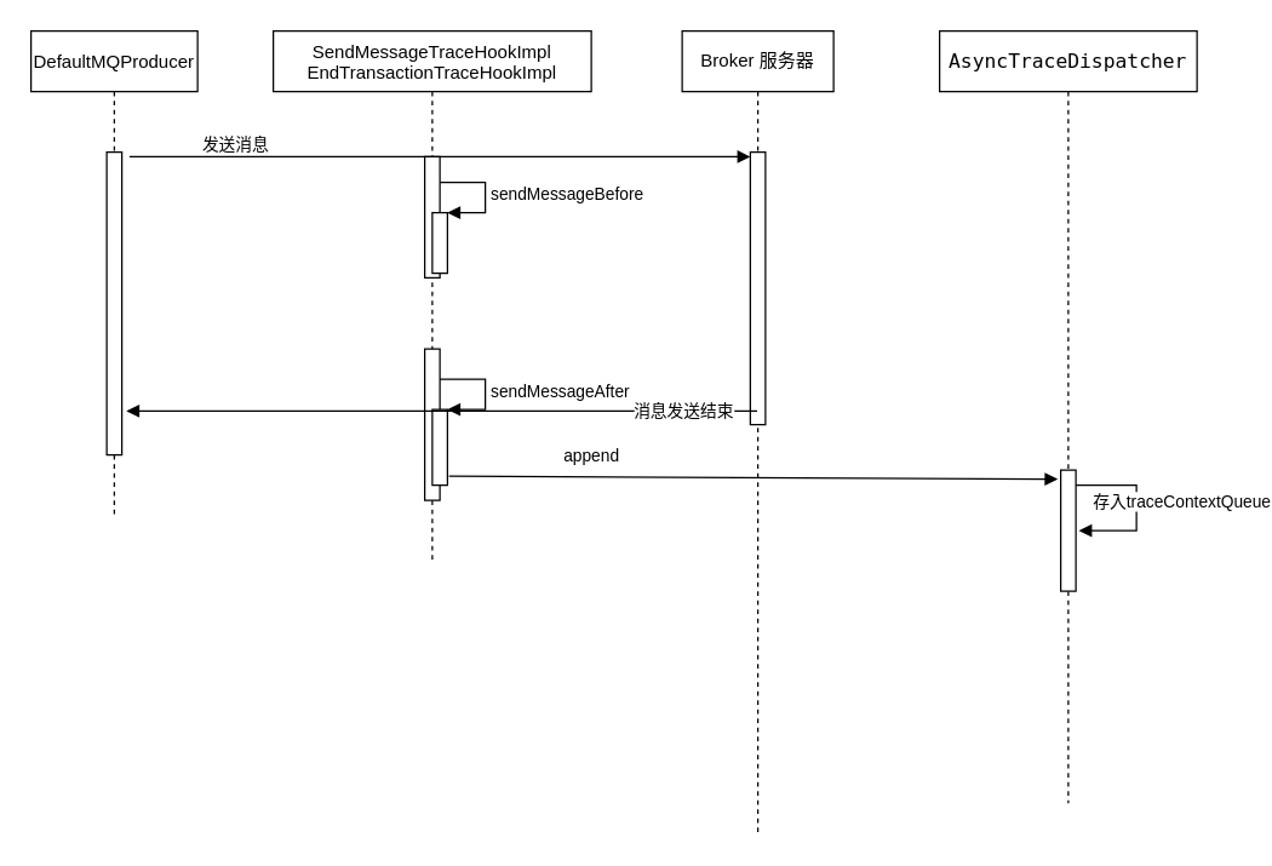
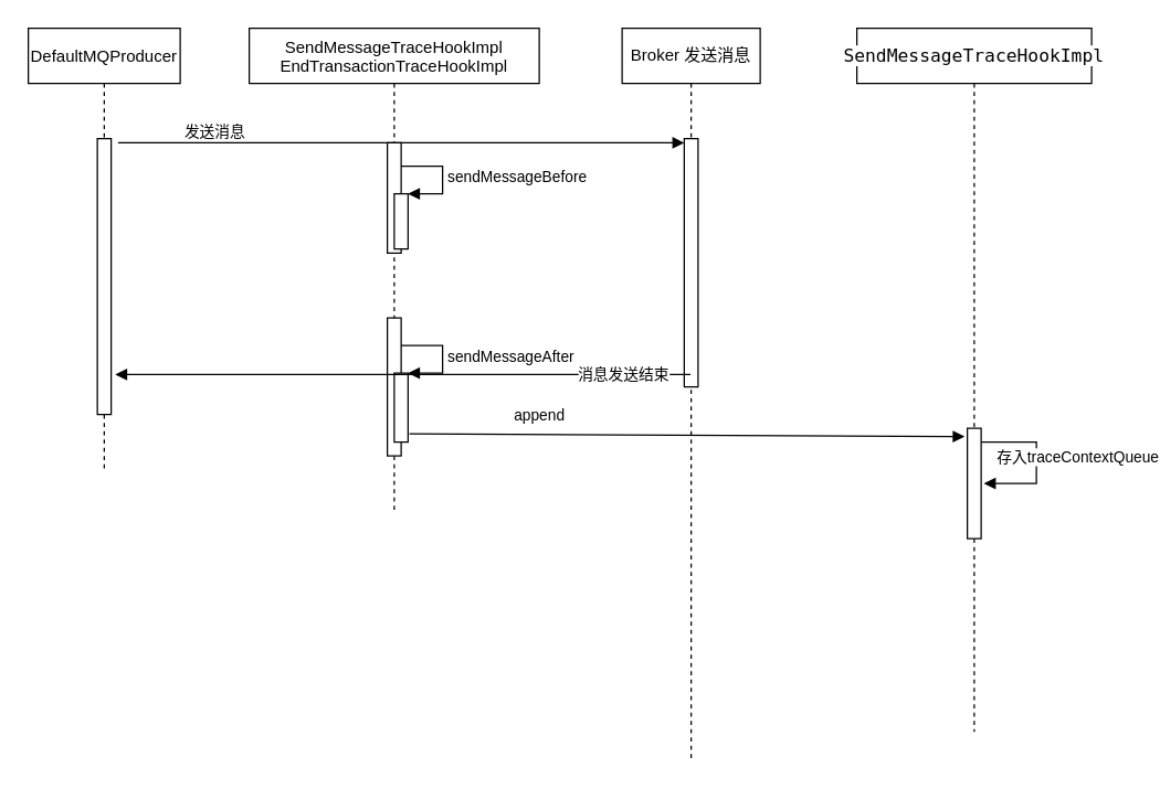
- <mxCell id="11" value="Broker 服务器" style="shape=umlLifeline;perimeter=lifelinePerimeter;whiteSpace=wrap;html=1;container=1;collapsible=0;recursiveResize=0;outlineConnect=0;" vertex="1" parent="1"><mxGeometry x="450" y="20" width="100" height="530" as="geometry" /></mxCell>
+ <mxCell id="11" value="Broker 发送消息" style="shape=umlLifeline;perimeter=lifelinePerimeter;whiteSpace=wrap;html=1;container=1;collapsible=0;recursiveResize=0;outlineConnect=0;" vertex="1" parent="1"><mxGeometry x="450" y="20" width="100" height="530" as="geometry" /></mxCell>
- <mxCell id="15" value="&lt;pre style=&quot;background-color:#ffffff;color:#080808;font-family:'JetBrains Mono',monospace;font-size:9.8pt;&quot;&gt;&lt;span style=&quot;color:#000000;&quot;&gt;AsyncTraceDispatcher&lt;/span&gt;&lt;/pre&gt;" style="shape=umlLifeline;perimeter=lifelinePerimeter;whiteSpace=wrap;html=1;container=1;collapsible=0;recursiveResize=0;outlineConnect=0;" vertex="1" parent="1"><mxGeometry x="620" y="20" width="170" height="510" as="geometry" /></mxCell>
+ <mxCell id="15" value="&lt;pre style=&quot;background-color:#ffffff;color:#080808;font-family:'JetBrains Mono',monospace;font-size:9.8pt;&quot;&gt;&lt;span style=&quot;color:#000000;&quot;&gt;SendMessageTraceHookImpl&lt;/span&gt;&lt;/pre&gt;" style="shape=umlLifeline;perimeter=lifelinePerimeter;whiteSpace=wrap;html=1;container=1;collapsible=0;recursiveResize=0;outlineConnect=0;" vertex="1" parent="1"><mxGeometry x="620" y="20" width="170" height="510" as="geometry" /></mxCell>
